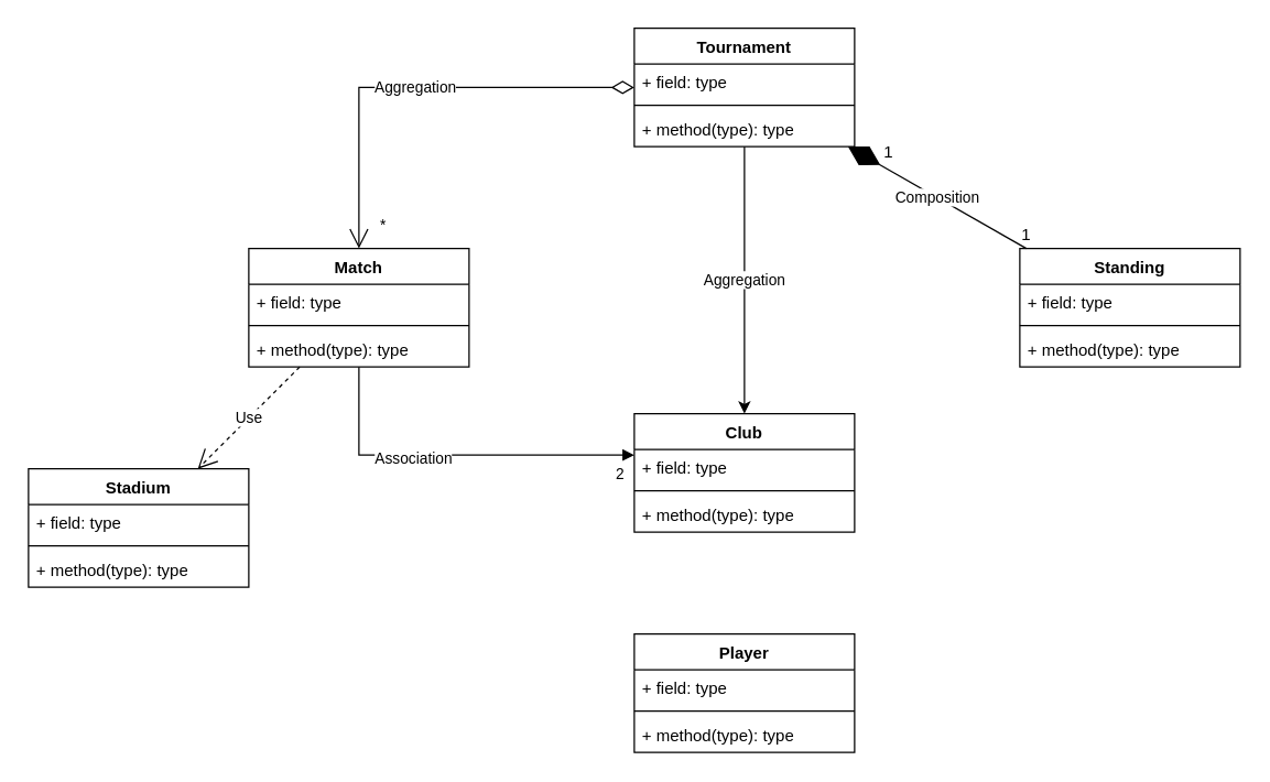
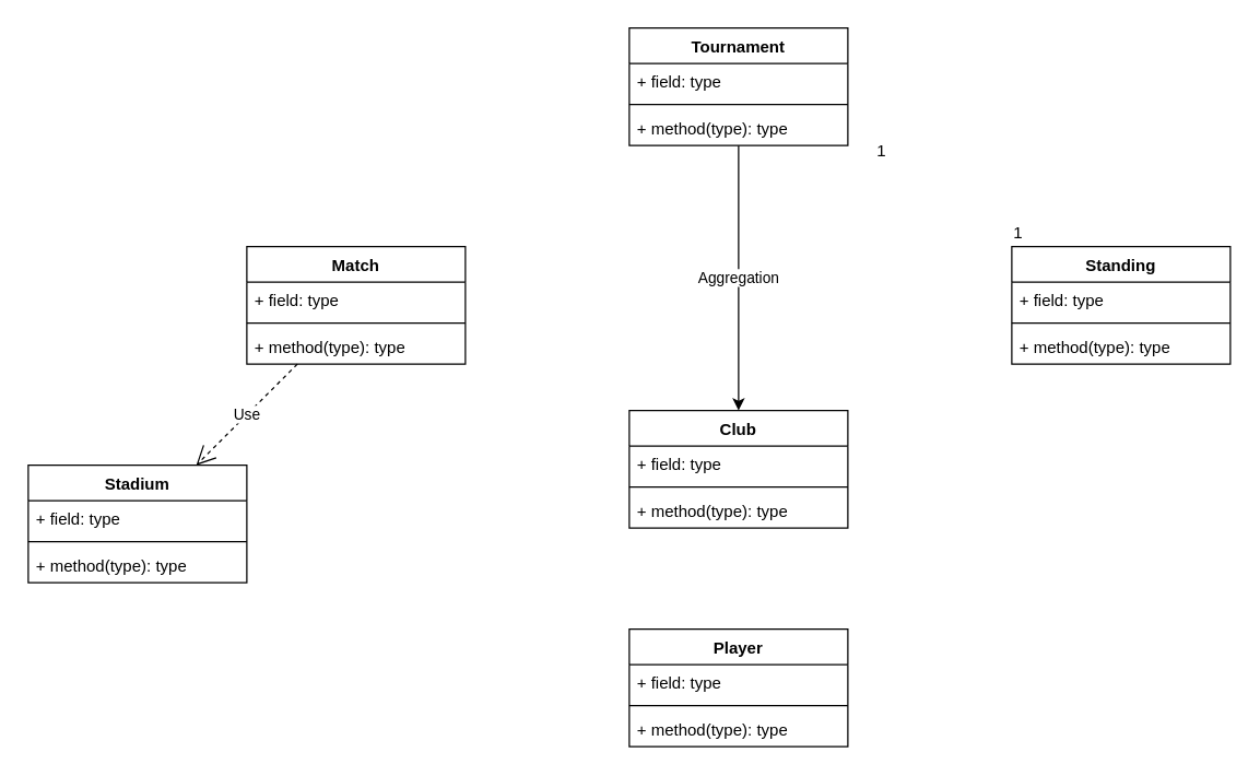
- <mxCell id="12" value="Aggregation" style="endArrow=open;html=1;endSize=12;startArrow=diamondThin;startSize=14;startFill=0;edgeStyle=orthogonalEdgeStyle;rounded=0;" parent="11" source="3" target="11" edge="1"><mxGeometry relative="1" as="geometry"><mxPoint x="-40" y="-50" as="sourcePoint" /><mxPoint x="120" y="-50" as="targetPoint" /></mxGeometry></mxCell>
- <mxCell id="13" value="*" style="edgeLabel;resizable=0;html=1;align=right;verticalAlign=top;" parent="12" connectable="0" vertex="1"><mxGeometry x="1" relative="1" as="geometry"><mxPoint x="20" y="-30" as="offset" /></mxGeometry></mxCell>
- <mxCell id="29" value="Composition" style="endArrow=diamondThin;endFill=1;endSize=24;html=1;rounded=0;" parent="1" source="7" target="3" edge="1"><mxGeometry width="160" relative="1" as="geometry"><mxPoint x="700" y="50" as="sourcePoint" /><mxPoint x="860" y="50" as="targetPoint" /></mxGeometry></mxCell>
- <mxCell id="30" value="Association" style="endArrow=block;endFill=1;html=1;edgeStyle=orthogonalEdgeStyle;align=left;verticalAlign=top;rounded=0;" parent="1" source="11" target="17" edge="1"><mxGeometry x="-0.439" y="10" relative="1" as="geometry"><mxPoint x="220" y="380" as="sourcePoint" /><mxPoint x="380" y="380" as="targetPoint" /><Array as="points"><mxPoint x="260" y="330" /></Array><mxPoint as="offset" /></mxGeometry></mxCell>
- <mxCell id="31" value="2" style="edgeLabel;resizable=0;html=1;align=left;verticalAlign=bottom;" parent="30" connectable="0" vertex="1"><mxGeometry x="-1" relative="1" as="geometry"><mxPoint x="185" y="86" as="offset" /></mxGeometry></mxCell>
